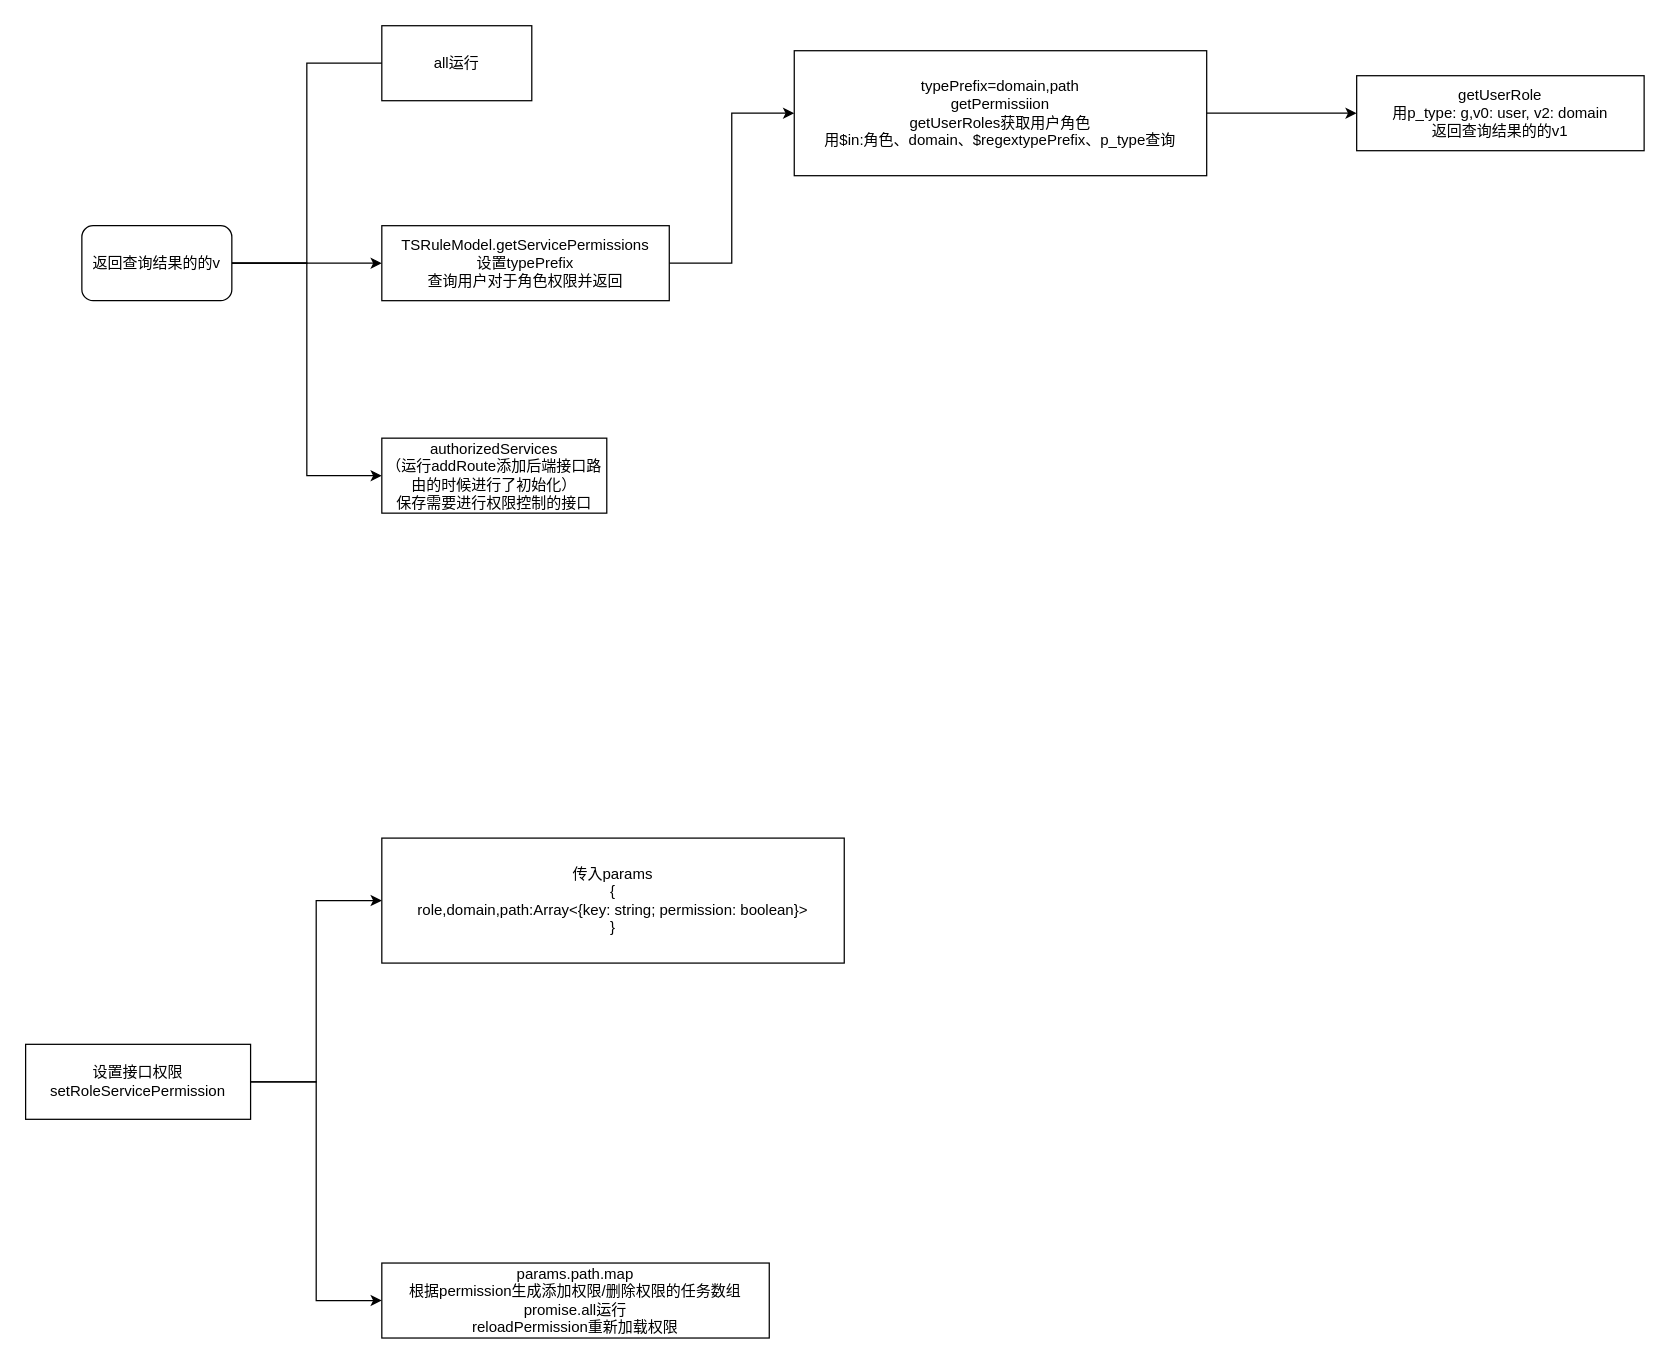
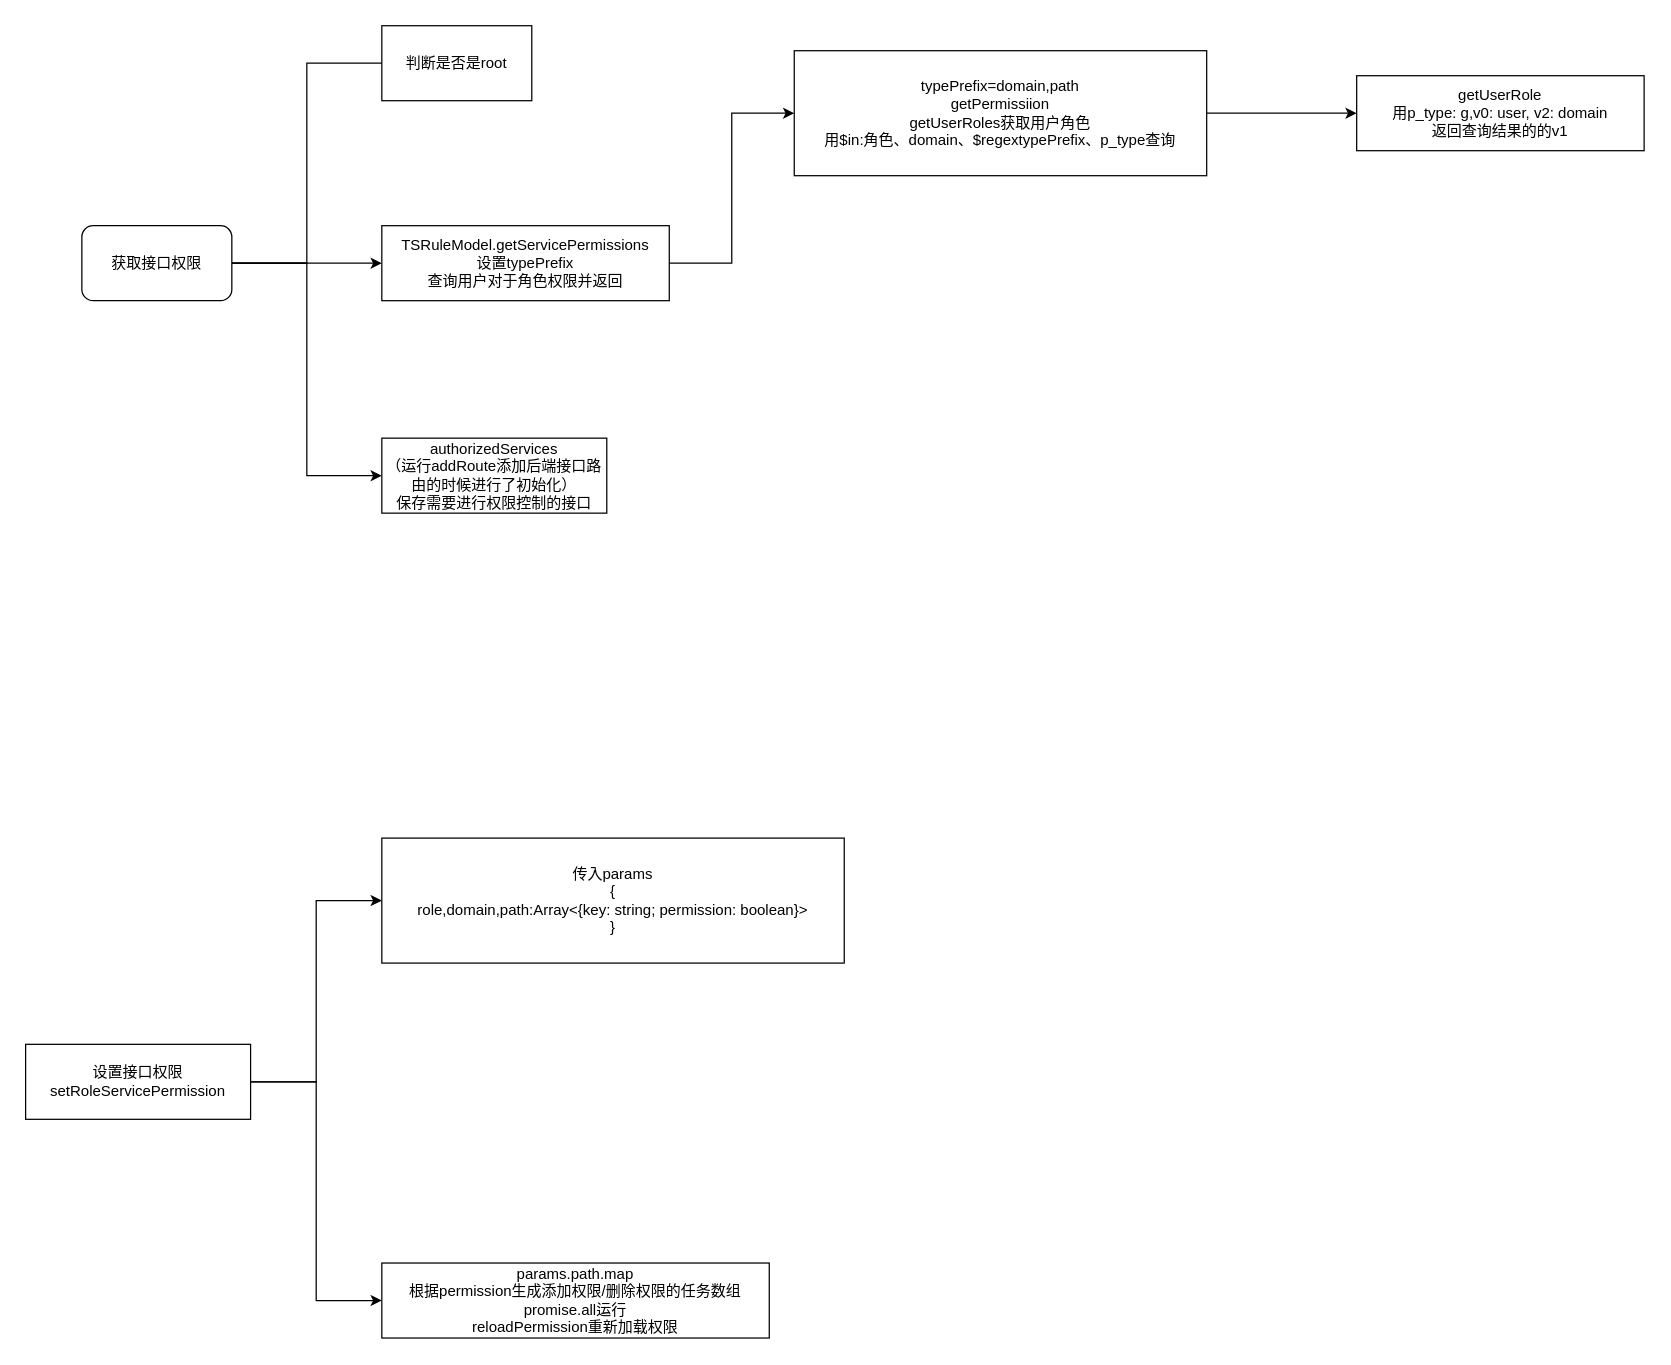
- <mxCell id="2" value="all运行" style="rounded=0;whiteSpace=wrap;html=1;" vertex="1" parent="1"><mxGeometry x="305" y="20" width="120" height="60" as="geometry" /></mxCell>
+ <mxCell id="2" value="判断是否是root" style="rounded=0;whiteSpace=wrap;html=1;" vertex="1" parent="1"><mxGeometry x="305" y="20" width="120" height="60" as="geometry" /></mxCell>
- <mxCell id="6" value="返回查询结果的的v" style="rounded=1;whiteSpace=wrap;html=1;" vertex="1" parent="1"><mxGeometry x="65" y="180" width="120" height="60" as="geometry" /></mxCell>
+ <mxCell id="6" value="获取接口权限" style="rounded=1;whiteSpace=wrap;html=1;" vertex="1" parent="1"><mxGeometry x="65" y="180" width="120" height="60" as="geometry" /></mxCell>
